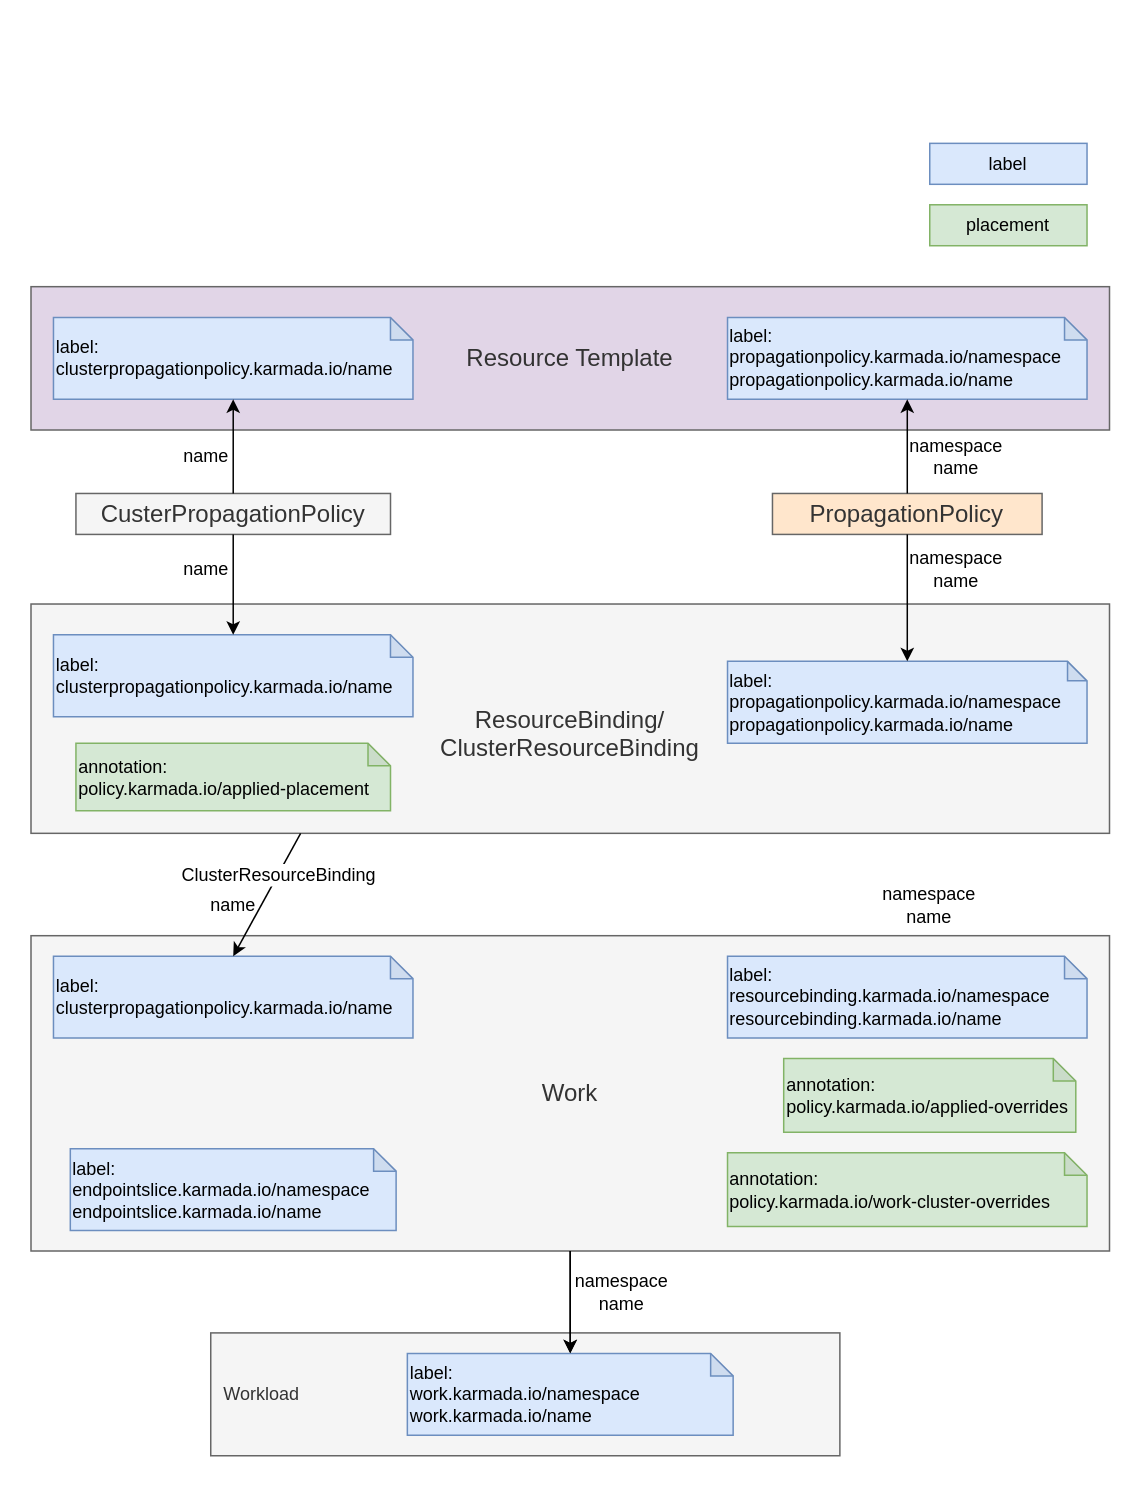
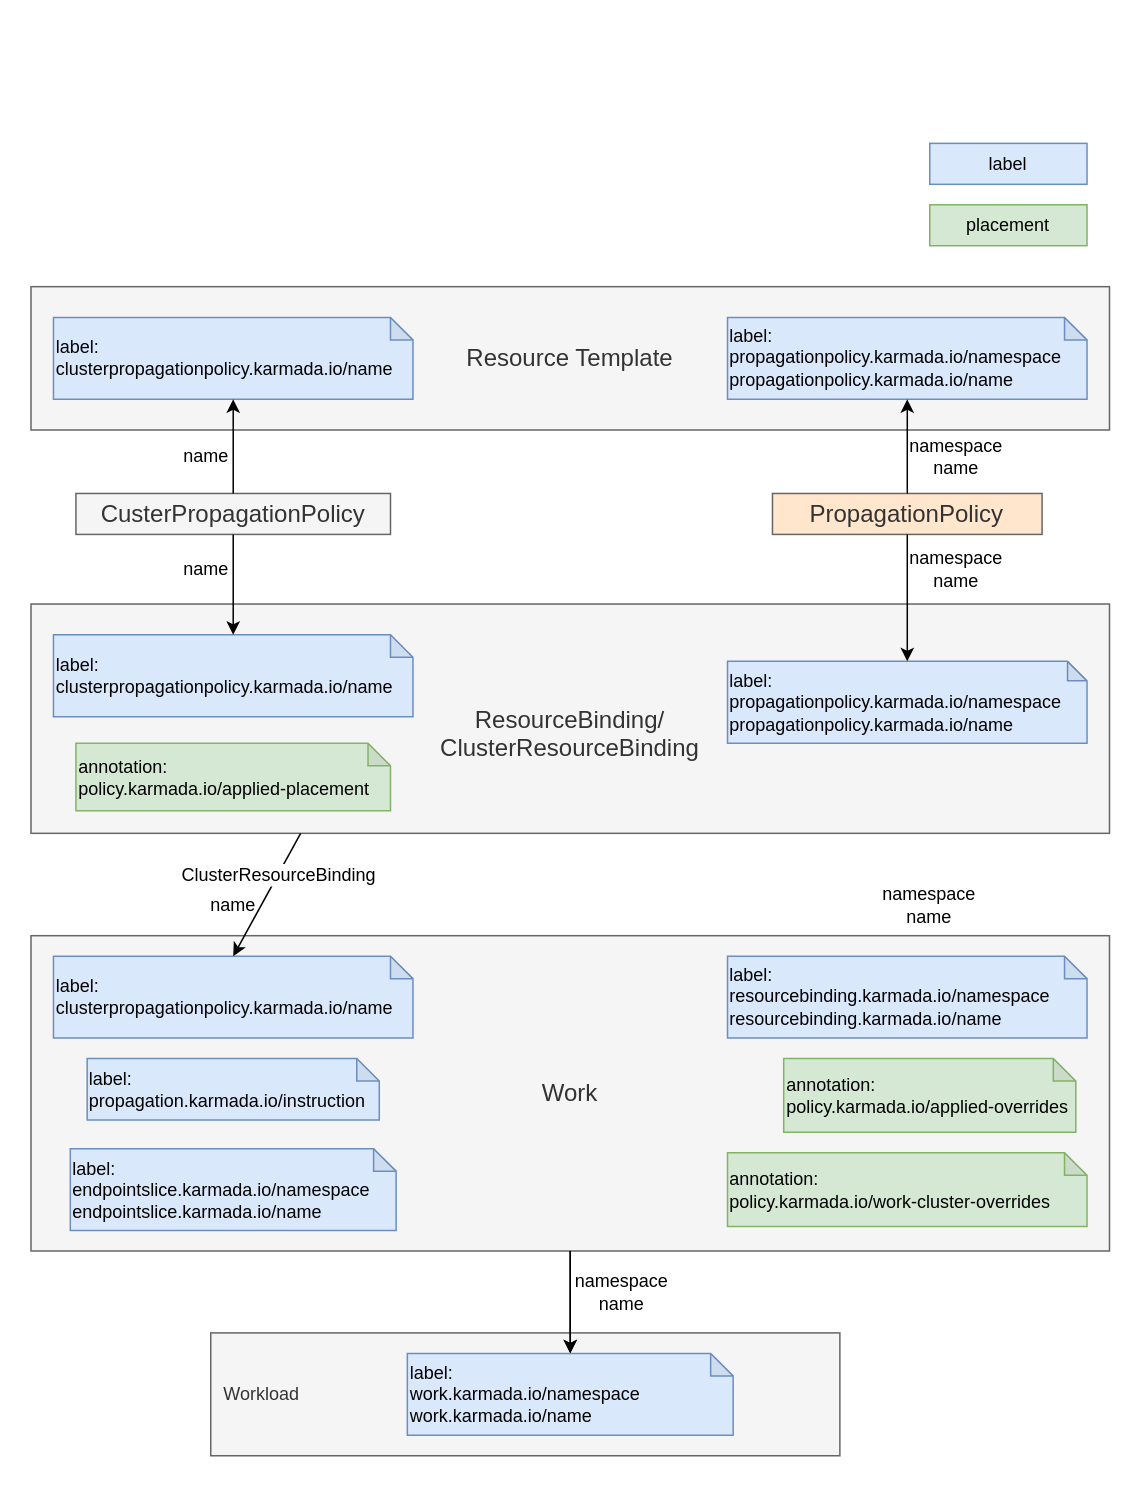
- <mxCell id="7" value="&lt;font style=&quot;font-size: 16px&quot;&gt;Resource Template&lt;/font&gt;" style="rounded=0;whiteSpace=wrap;html=1;fontFamily=Helvetica;fontSize=8;align=center;labelBackgroundColor=none;fillColor=#e1d5e7;strokeColor=#666666;fontColor=#333333;" parent="1" vertex="1"><mxGeometry x="20" y="190.618" width="719" height="95.546" as="geometry" /></mxCell>
+ <mxCell id="7" value="&lt;font style=&quot;font-size: 16px&quot;&gt;Resource Template&lt;/font&gt;" style="rounded=0;whiteSpace=wrap;html=1;fontFamily=Helvetica;fontSize=8;align=center;labelBackgroundColor=none;fillColor=#f5f5f5;strokeColor=#666666;fontColor=#333333;" parent="1" vertex="1"><mxGeometry x="20" y="190.618" width="719" height="95.546" as="geometry" /></mxCell>
+ <mxCell id="24" value="&lt;div style=&quot;font-size: 12px;&quot;&gt;&lt;span style=&quot;font-size: 12px;&quot;&gt;label:&lt;/span&gt;&lt;/div&gt;&lt;div style=&quot;font-size: 12px;&quot;&gt;propagation.karmada.io/instruction&lt;br style=&quot;font-size: 12px;&quot;&gt;&lt;/div&gt;" style="shape=note;html=1;backgroundOutline=1;darkOpacity=0.05;rounded=0;fontSize=12;align=left;size=15;whiteSpace=wrap;fillColor=#dae8fc;strokeColor=#6c8ebf;" parent="1" vertex="1"><mxGeometry x="57.448" y="705.201" width="194.729" height="40.948" as="geometry" /></mxCell>
